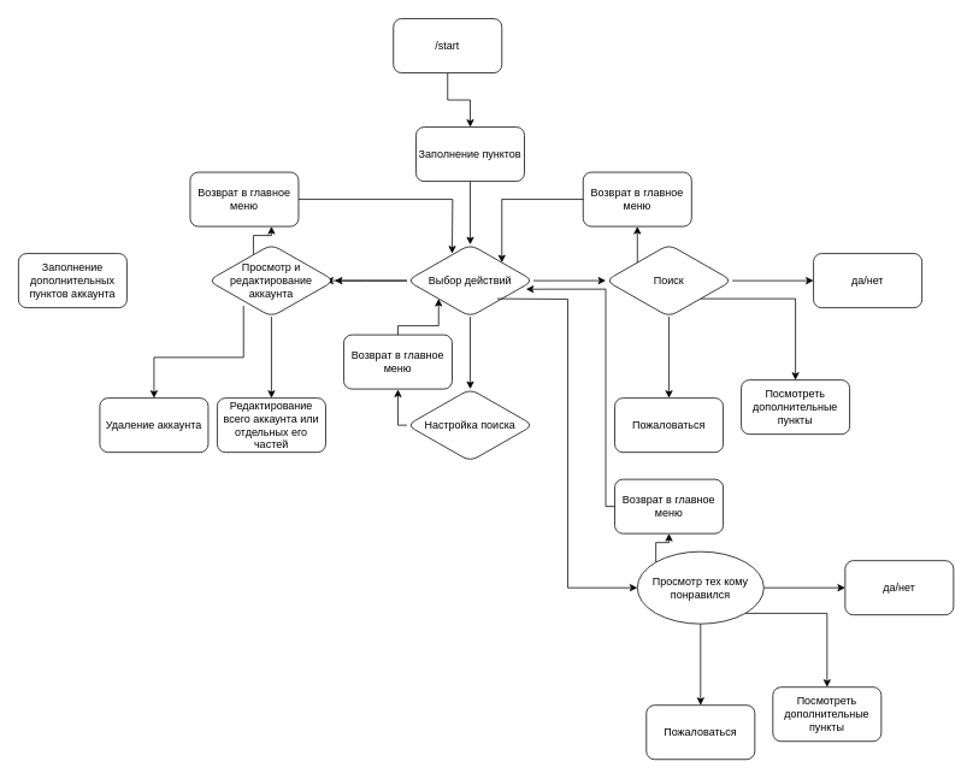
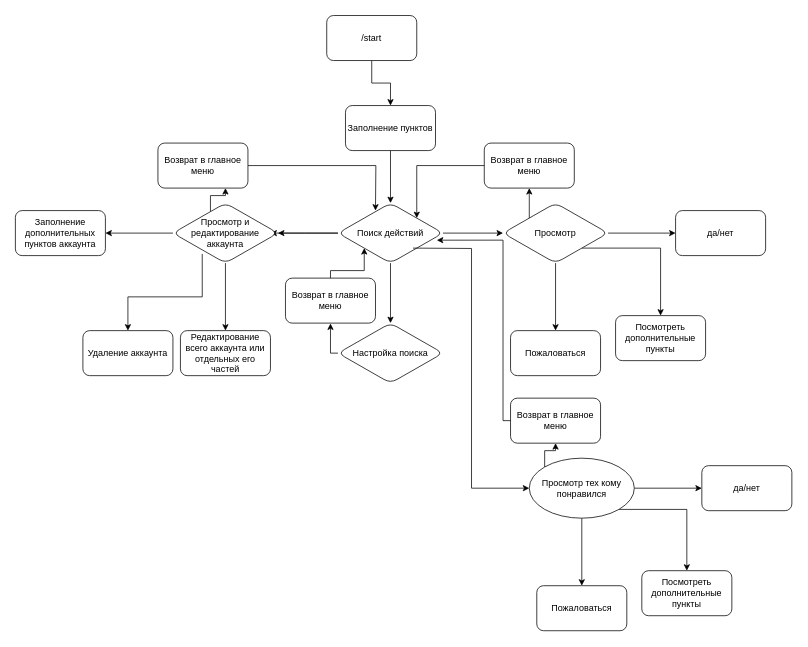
+ <mxCell id="12" value="" style="edgeStyle=orthogonalEdgeStyle;rounded=0;orthogonalLoop=1;jettySize=auto;html=1;" parent="1" source="15" target="22" edge="1"><mxGeometry relative="1" as="geometry" /></mxCell>
- <mxCell id="10" value="Выбор действий" style="rhombus;whiteSpace=wrap;html=1;rounded=1;" parent="1" vertex="1"><mxGeometry x="450" y="270" width="140" height="80" as="geometry" /></mxCell>
+ <mxCell id="10" value="Поиск действий" style="rhombus;whiteSpace=wrap;html=1;rounded=1;" parent="1" vertex="1"><mxGeometry x="450" y="270" width="140" height="80" as="geometry" /></mxCell>
- <mxCell id="20" value="Поиск" style="rhombus;whiteSpace=wrap;html=1;rounded=1;" parent="1" vertex="1"><mxGeometry x="670" y="270" width="140" height="80" as="geometry" /></mxCell>
+ <mxCell id="20" value="Просмотр" style="rhombus;whiteSpace=wrap;html=1;rounded=1;" parent="1" vertex="1"><mxGeometry x="670" y="270" width="140" height="80" as="geometry" /></mxCell>
